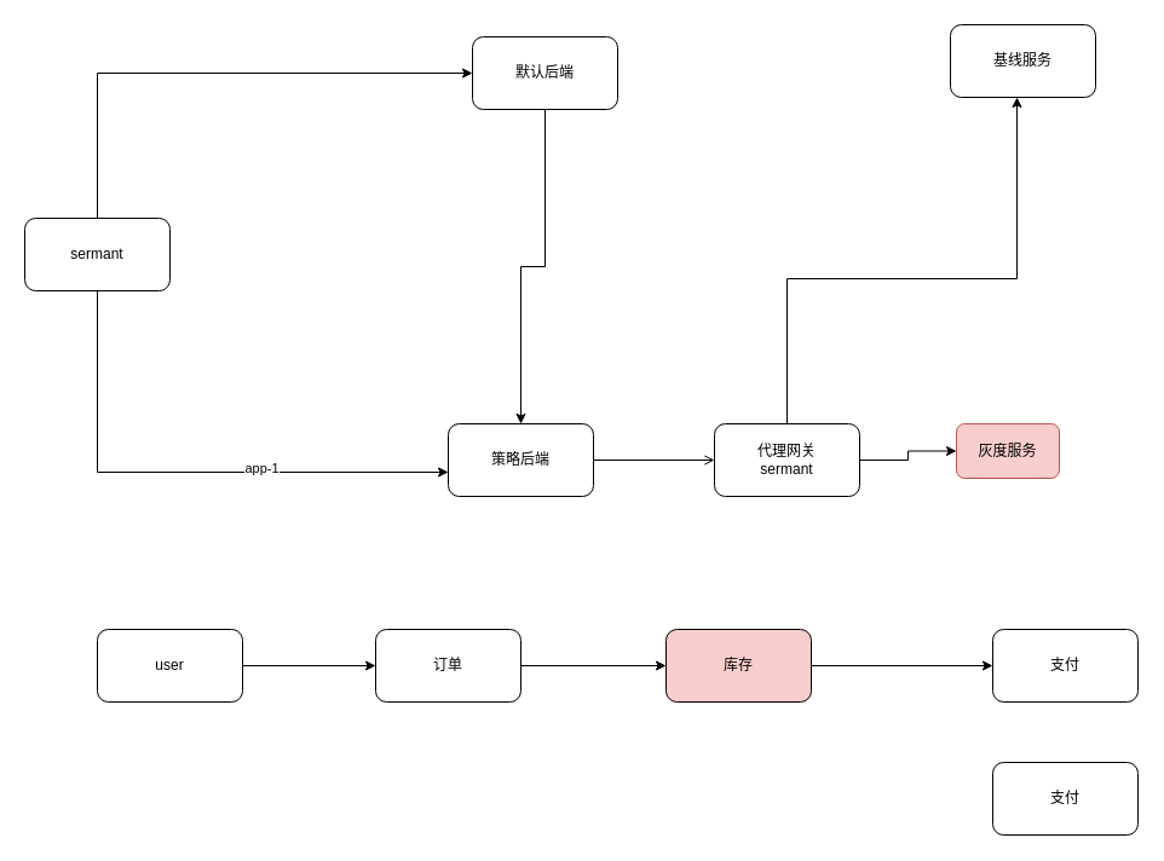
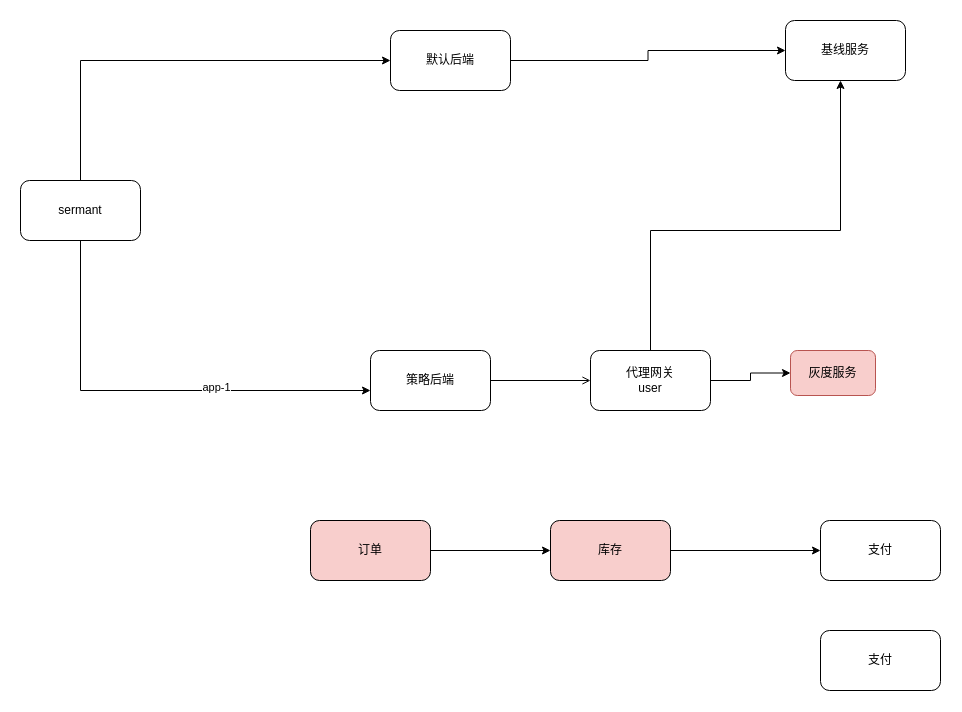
- <mxCell id="6" value="" style="edgeStyle=orthogonalEdgeStyle;rounded=0;orthogonalLoop=1;jettySize=auto;html=1;" edge="1" parent="1" source="7" target="9"><mxGeometry relative="1" as="geometry" /></mxCell>
+ <mxCell id="6" value="" style="edgeStyle=orthogonalEdgeStyle;rounded=0;orthogonalLoop=1;jettySize=auto;html=1;" edge="1" parent="1" source="7" target="10"><mxGeometry relative="1" as="geometry" /></mxCell>
- <mxCell id="13" value="代理网关&lt;div&gt;sermant&lt;/div&gt;" style="whiteSpace=wrap;html=1;rounded=1;" vertex="1" parent="1"><mxGeometry x="590" y="350" width="120" height="60" as="geometry" /></mxCell>
+ <mxCell id="13" value="代理网关&lt;div&gt;user&lt;/div&gt;" style="whiteSpace=wrap;html=1;rounded=1;" vertex="1" parent="1"><mxGeometry x="590" y="350" width="120" height="60" as="geometry" /></mxCell>
- <mxCell id="22" value="user" style="whiteSpace=wrap;html=1;rounded=1;" vertex="1" parent="1"><mxGeometry x="80" y="520" width="120" height="60" as="geometry" /></mxCell>
- <mxCell id="21" value="" style="edgeStyle=orthogonalEdgeStyle;rounded=0;orthogonalLoop=1;jettySize=auto;html=1;" edge="1" parent="1" source="22" target="16"><mxGeometry relative="1" as="geometry" /></mxCell>
- <mxCell id="16" value="订单" style="whiteSpace=wrap;html=1;rounded=1;" vertex="1" parent="1"><mxGeometry x="310" y="520" width="120" height="60" as="geometry" /></mxCell>
+ <mxCell id="16" value="订单" style="whiteSpace=wrap;html=1;rounded=1;fillColor=#f8cecc;" vertex="1" parent="1"><mxGeometry x="310" y="520" width="120" height="60" as="geometry" /></mxCell>
